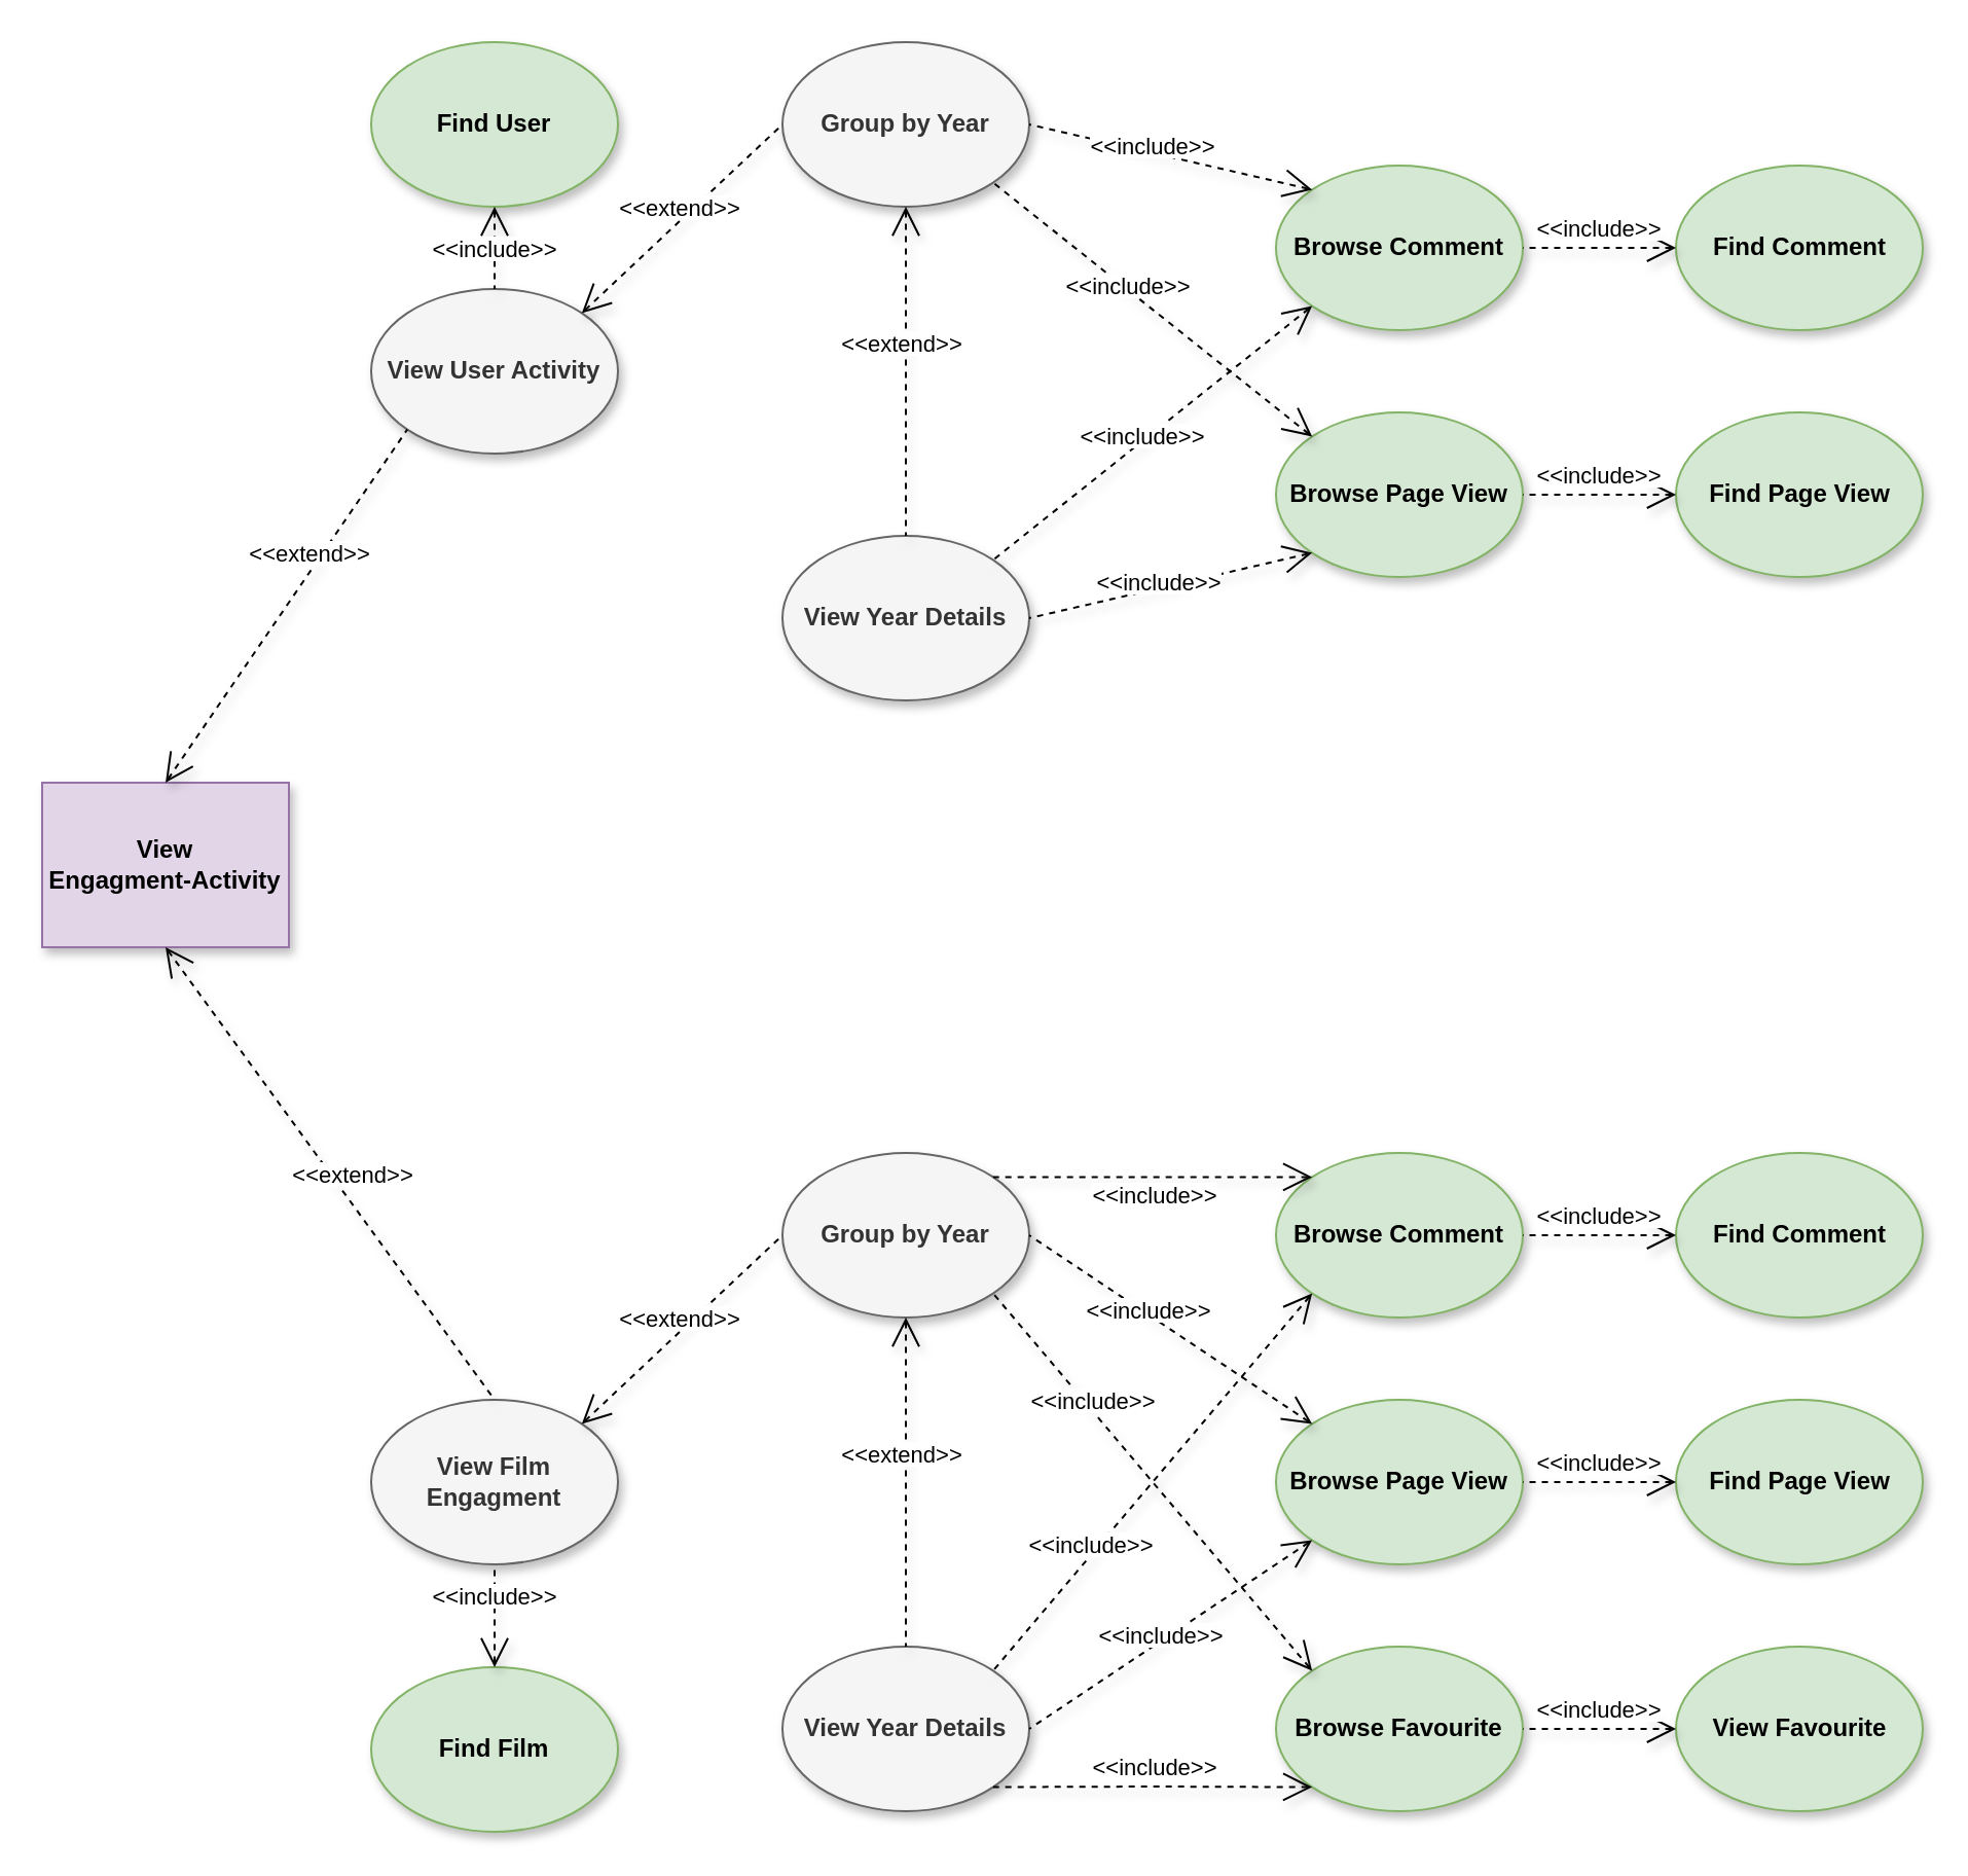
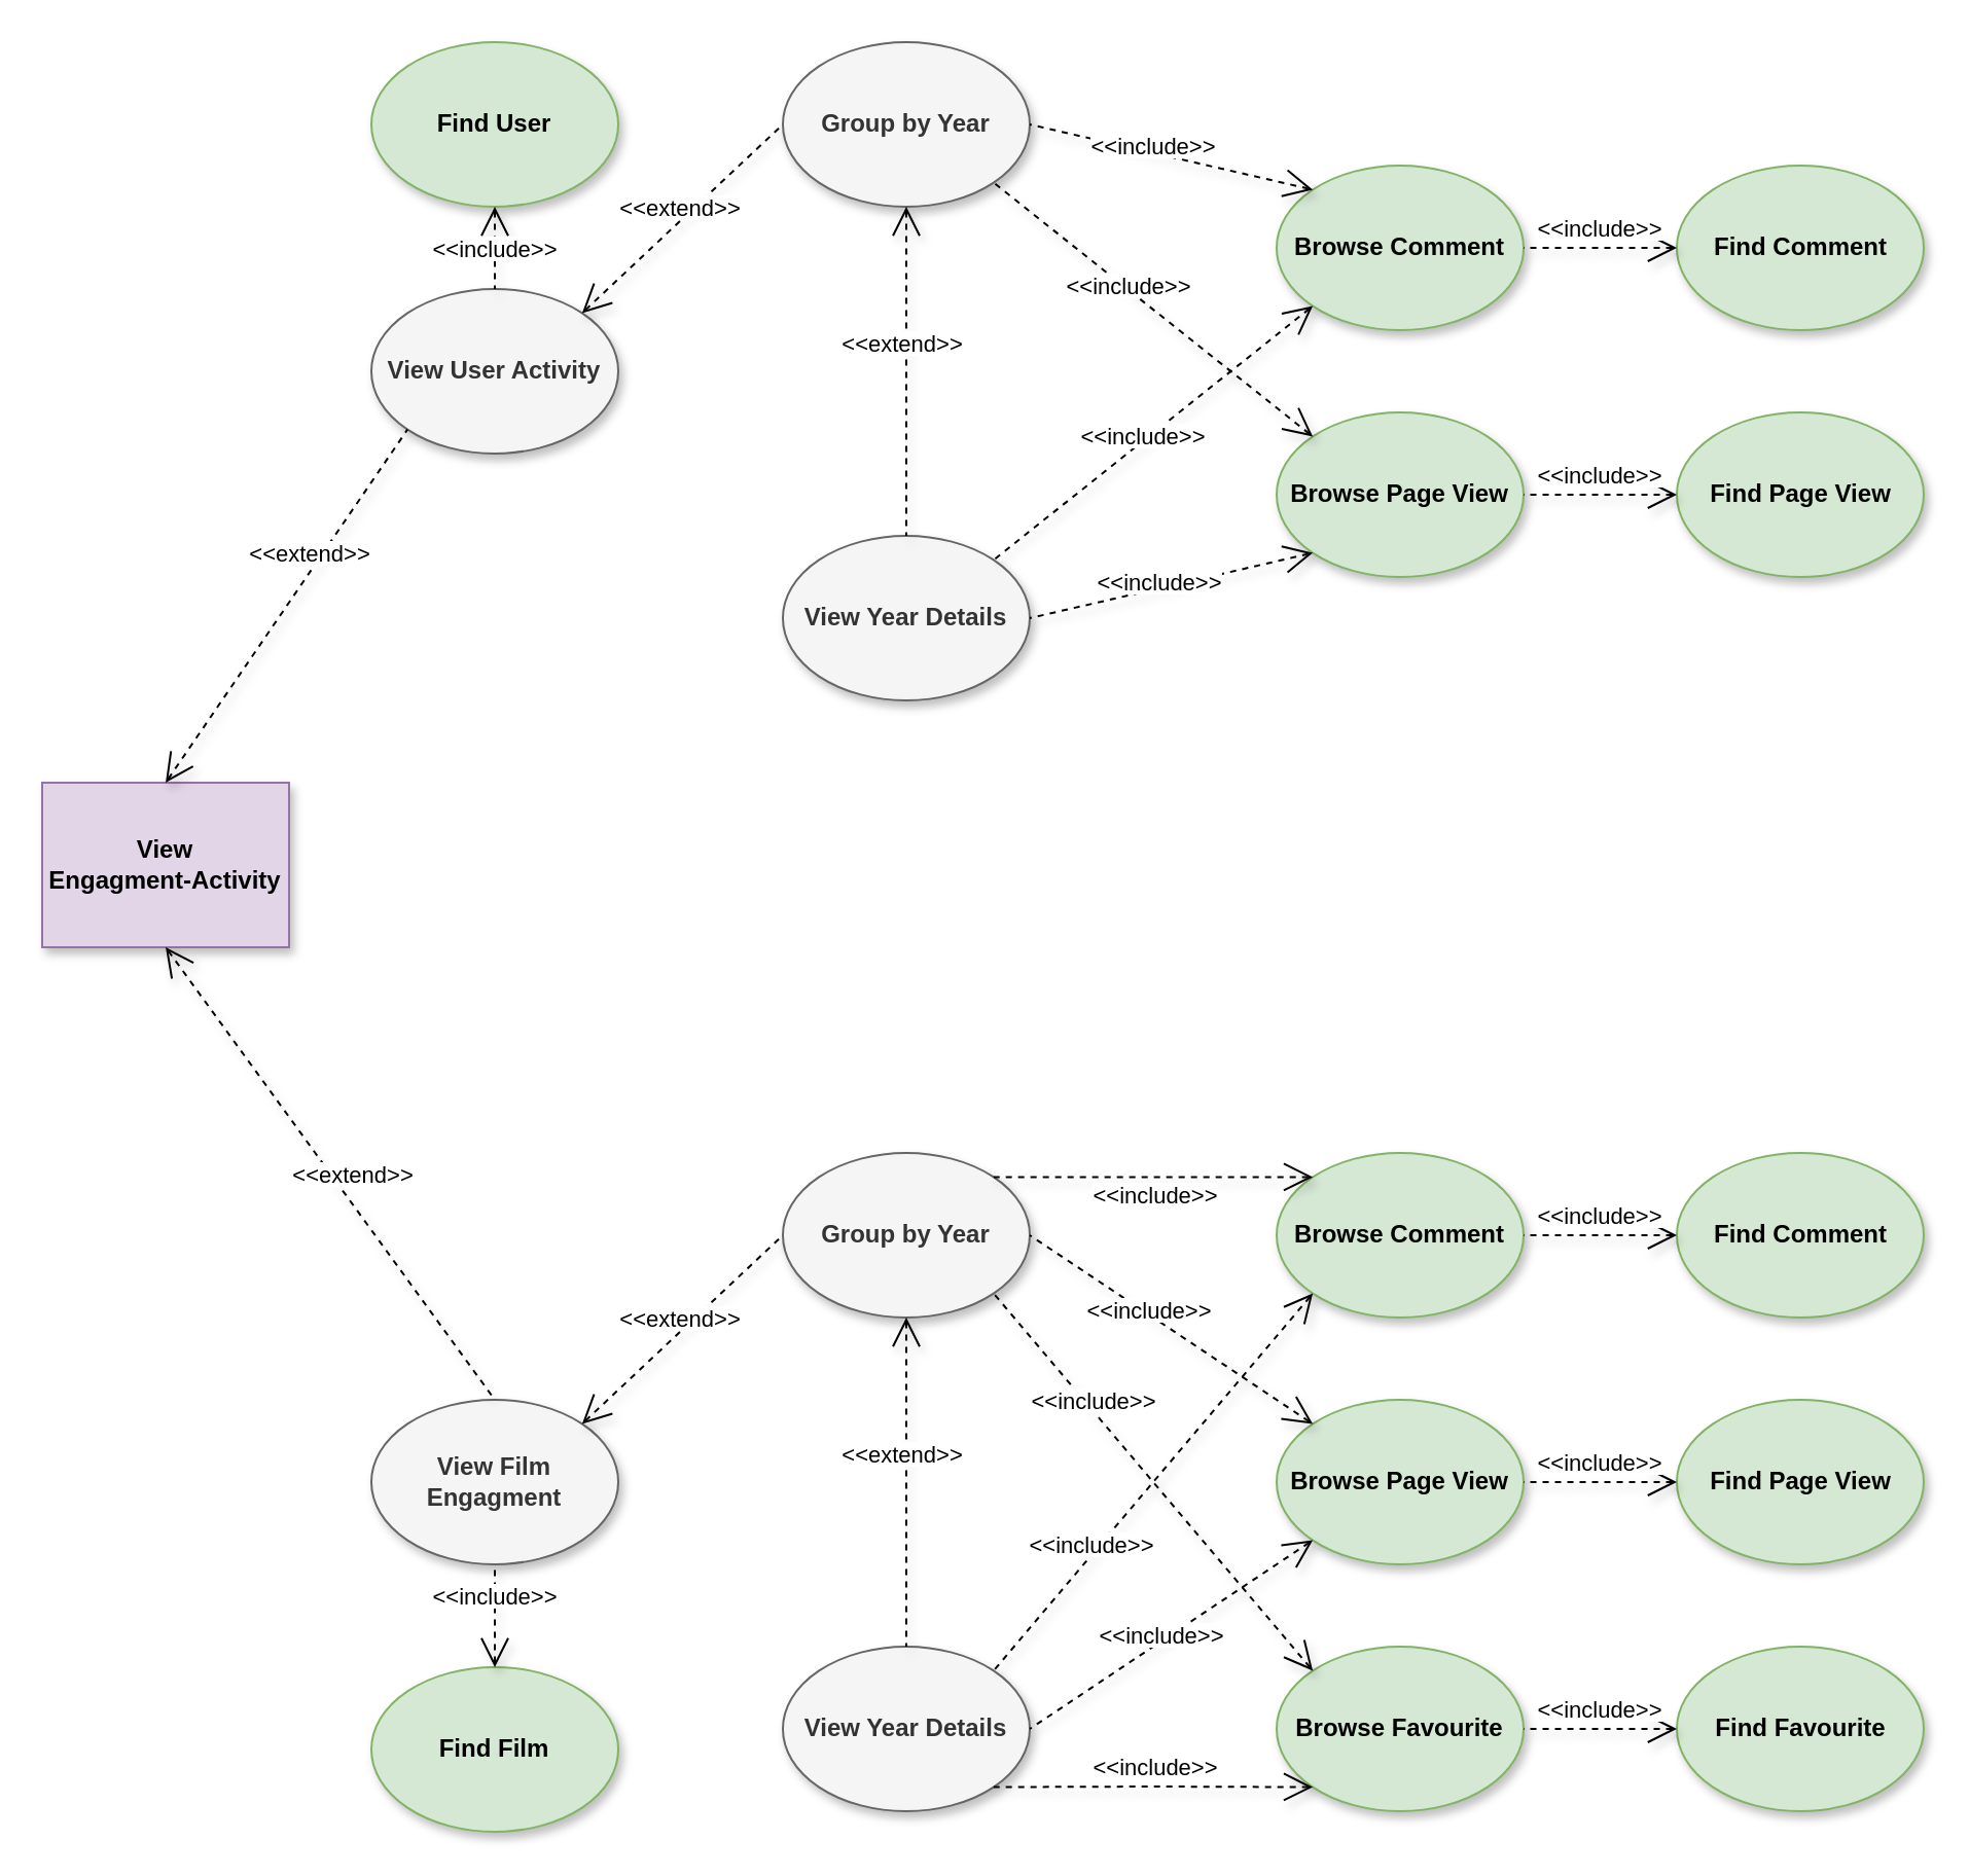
- <mxCell id="39" value="View Favourite" style="ellipse;whiteSpace=wrap;html=1;fontStyle=1;fillColor=#d5e8d4;strokeColor=#82b366;shadow=1;" vertex="1" parent="1"><mxGeometry x="814.5" y="800" width="120" height="80" as="geometry" /></mxCell>
+ <mxCell id="39" value="Find Favourite" style="ellipse;whiteSpace=wrap;html=1;fontStyle=1;fillColor=#d5e8d4;strokeColor=#82b366;shadow=1;" vertex="1" parent="1"><mxGeometry x="814.5" y="800" width="120" height="80" as="geometry" /></mxCell>
